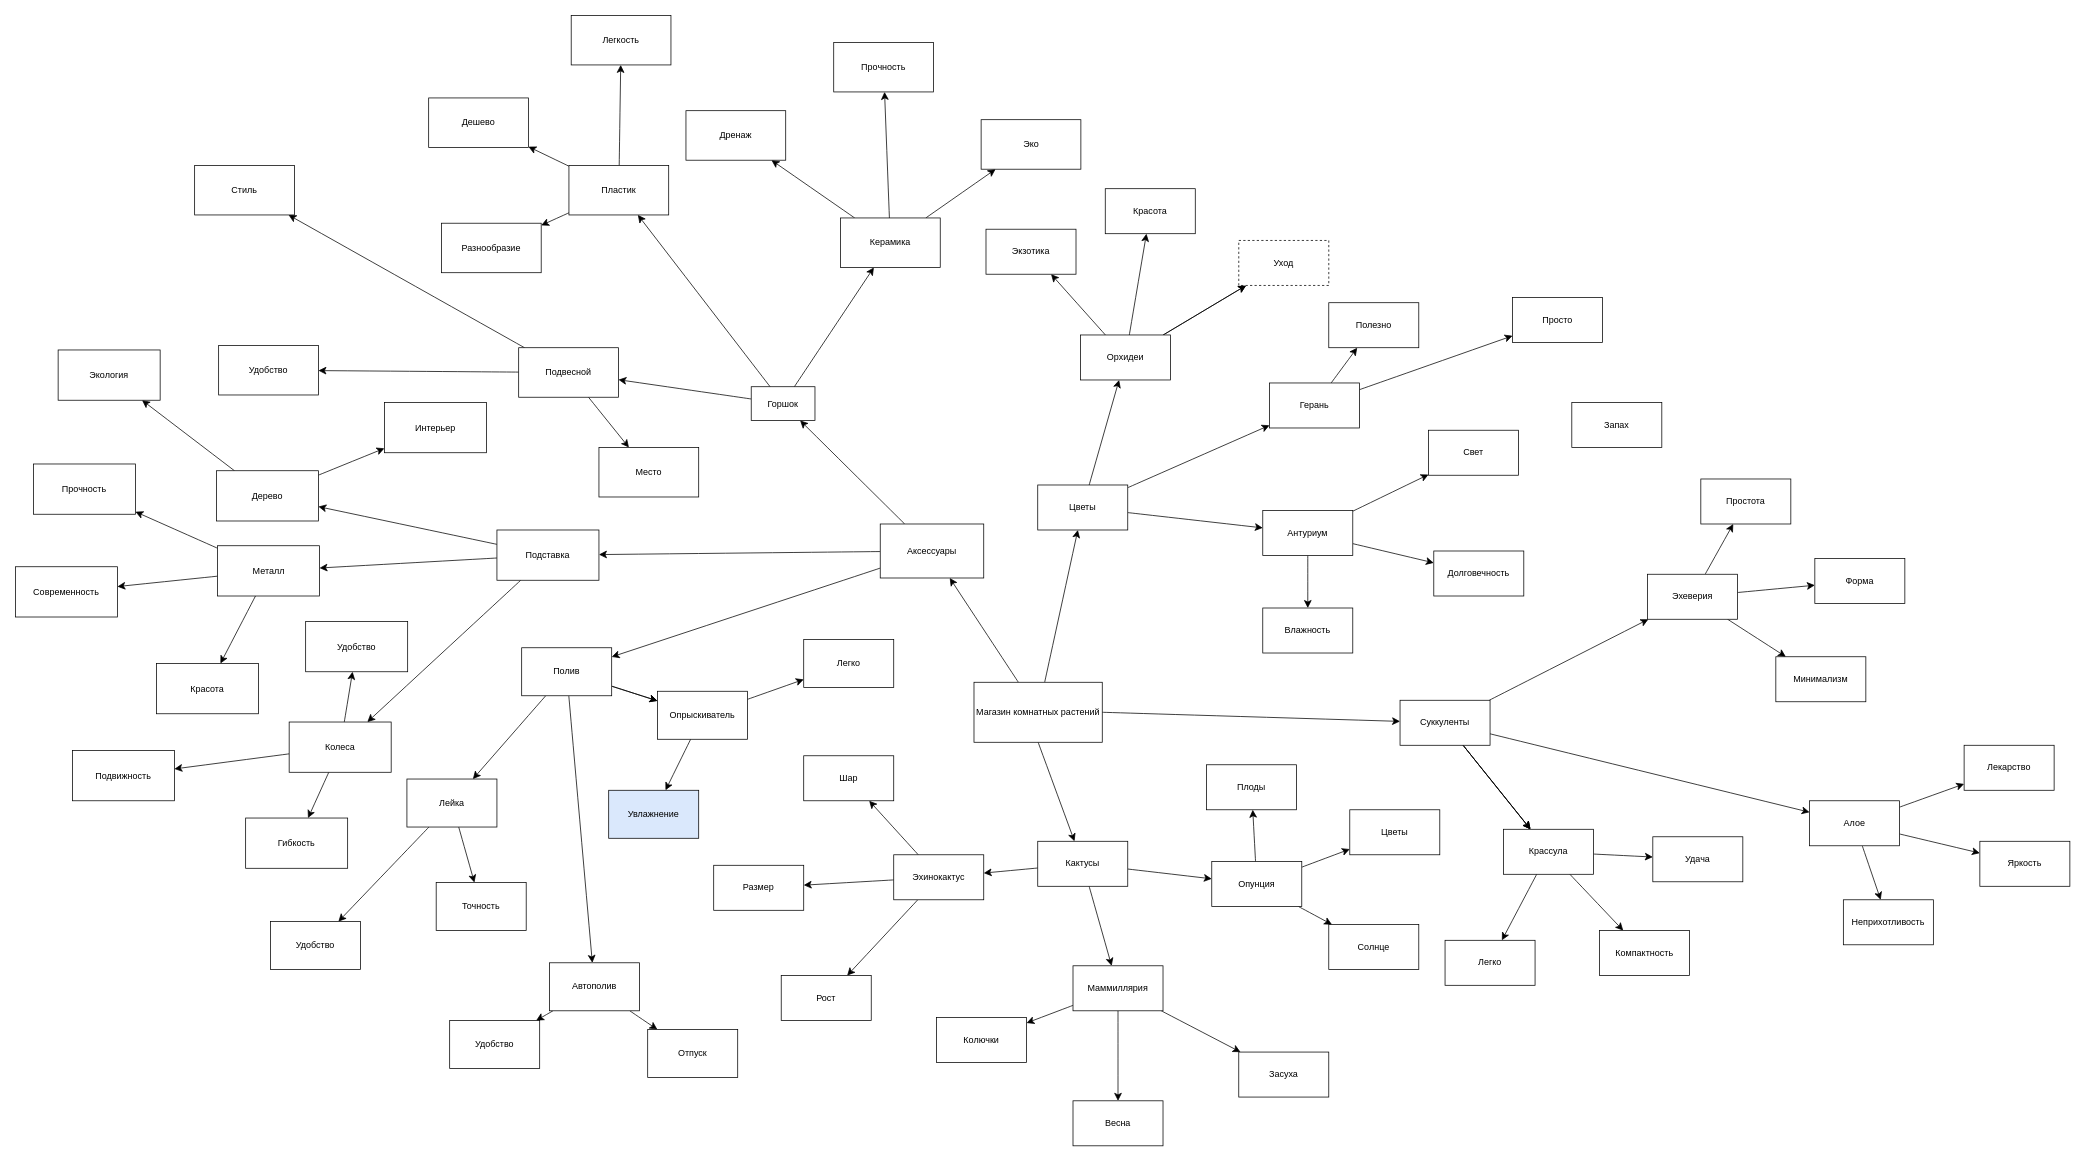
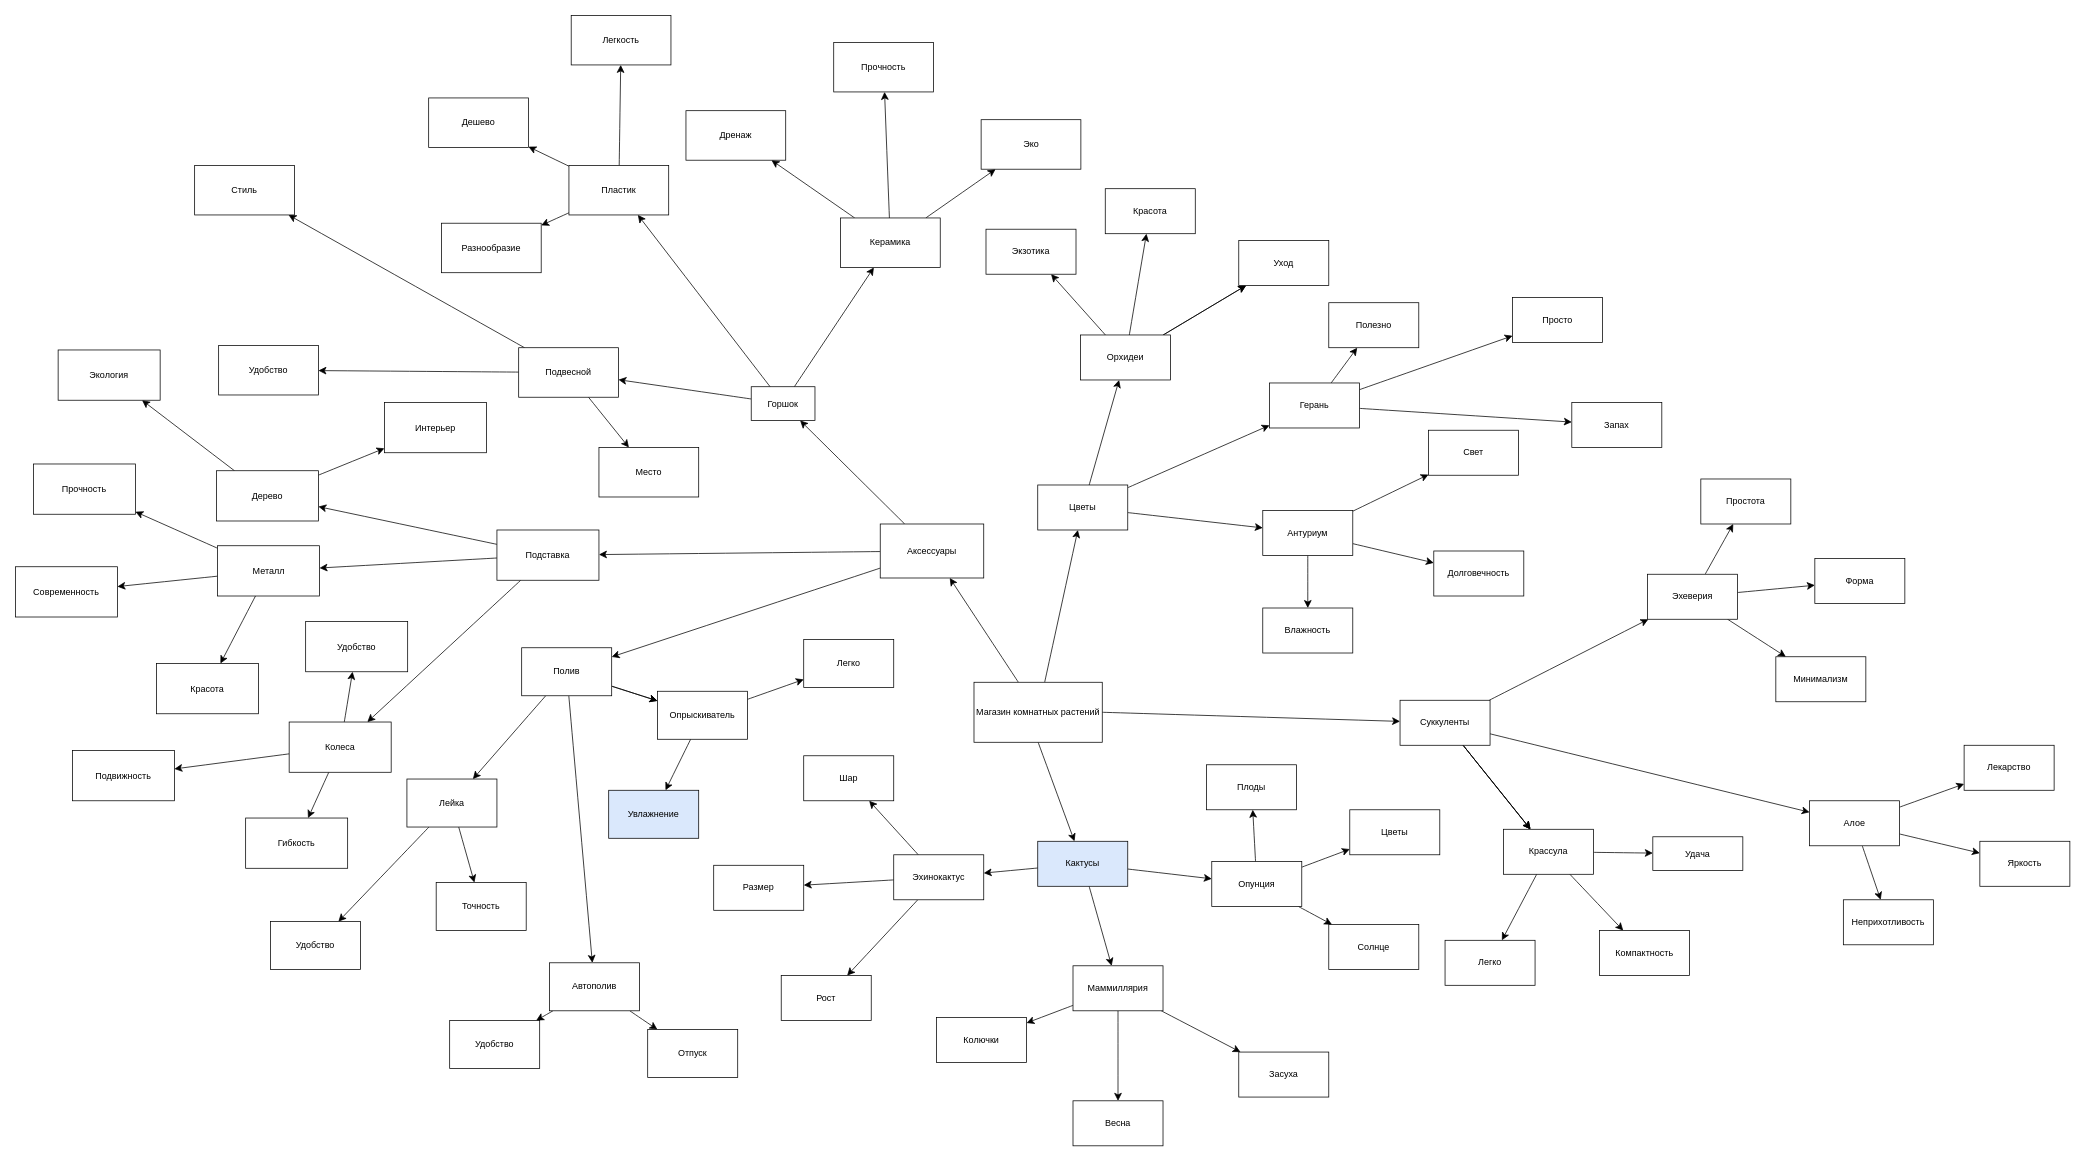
- <mxCell id="58" value="Уход" style="whiteSpace=wrap;html=1;dashed=1;" vertex="1" parent="1"><mxGeometry x="1651" y="320" width="120" height="60" as="geometry" /></mxCell>
+ <mxCell id="58" value="Уход" style="whiteSpace=wrap;html=1;" vertex="1" parent="1"><mxGeometry x="1651" y="320" width="120" height="60" as="geometry" /></mxCell>
+ <mxCell id="31" value="" style="edgeStyle=none;curved=1;rounded=0;orthogonalLoop=1;jettySize=auto;html=1;fontSize=12;startSize=8;endSize=8;" edge="1" parent="1" source="32" target="62"><mxGeometry relative="1" as="geometry" /></mxCell>
- <mxCell id="78" value="Удача" style="whiteSpace=wrap;html=1;" vertex="1" parent="1"><mxGeometry x="2203" y="1115" width="120" height="60" as="geometry" /></mxCell>
+ <mxCell id="78" value="Удача" style="whiteSpace=wrap;html=1;" vertex="1" parent="1"><mxGeometry x="2203" y="1115" width="120" height="45" as="geometry" /></mxCell>
- <mxCell id="23" value="Кактусы" style="whiteSpace=wrap;html=1;" vertex="1" parent="1"><mxGeometry x="1383" y="1121" width="120" height="60" as="geometry" /></mxCell>
+ <mxCell id="23" value="Кактусы" style="whiteSpace=wrap;html=1;fillColor=#dae8fc;" vertex="1" parent="1"><mxGeometry x="1383" y="1121" width="120" height="60" as="geometry" /></mxCell>
